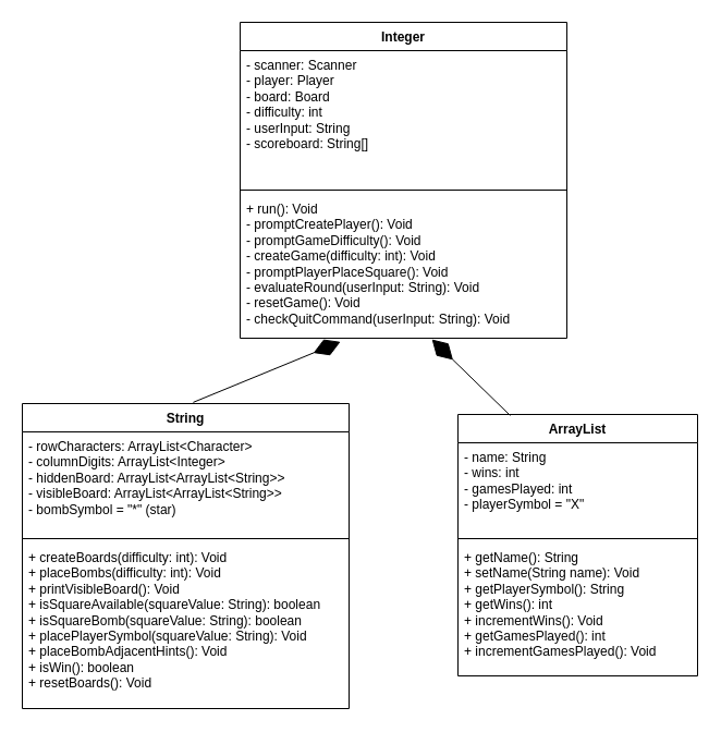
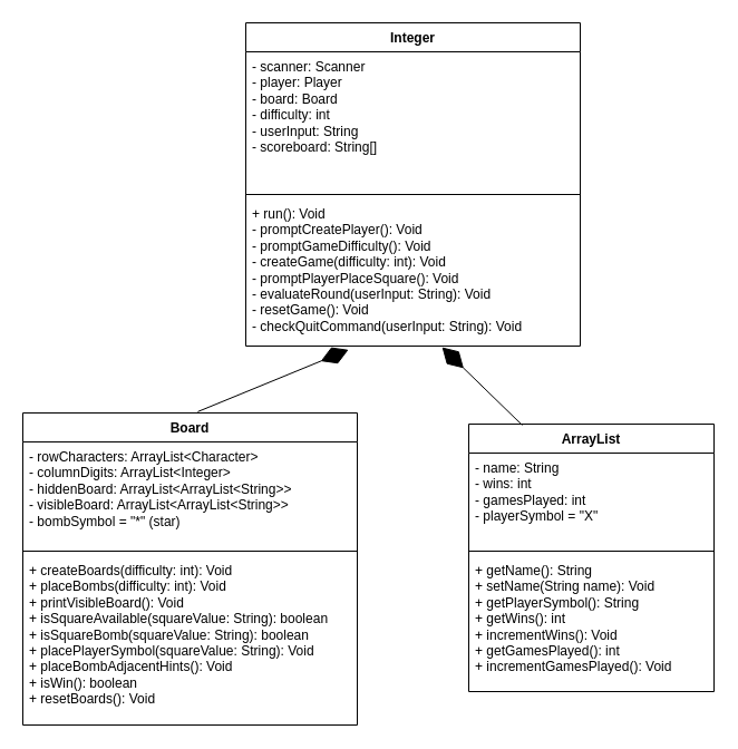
- <mxCell id="6" value="String" style="swimlane;fontStyle=1;align=center;verticalAlign=top;childLayout=stackLayout;horizontal=1;startSize=26;horizontalStack=0;resizeParent=1;resizeParentMax=0;resizeLast=0;collapsible=1;marginBottom=0;whiteSpace=wrap;html=1;" parent="1" vertex="1"><mxGeometry x="20" y="370" width="300" height="280" as="geometry" /></mxCell>
+ <mxCell id="6" value="Board" style="swimlane;fontStyle=1;align=center;verticalAlign=top;childLayout=stackLayout;horizontal=1;startSize=26;horizontalStack=0;resizeParent=1;resizeParentMax=0;resizeLast=0;collapsible=1;marginBottom=0;whiteSpace=wrap;html=1;" parent="1" vertex="1"><mxGeometry x="20" y="370" width="300" height="280" as="geometry" /></mxCell>
